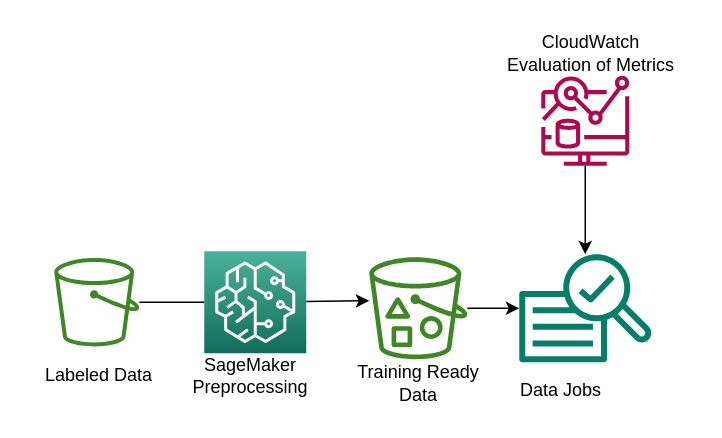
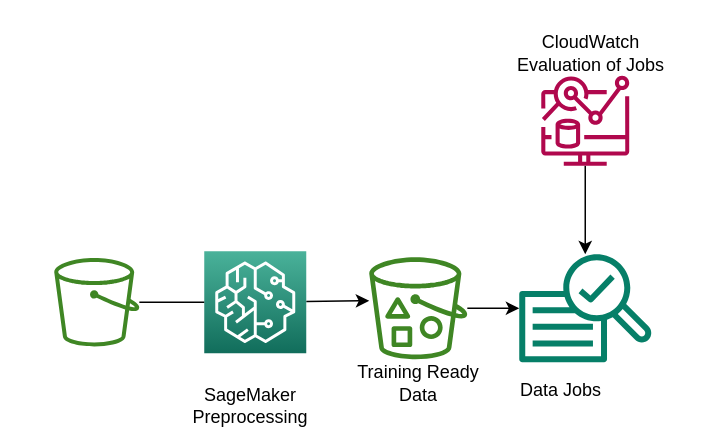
- <mxCell id="15" value="CloudWatch&lt;br&gt;Evaluation of Metrics" style="text;html=1;align=center;verticalAlign=middle;resizable=0;points=[];autosize=1;strokeColor=none;fillColor=none;" vertex="1" parent="1"><mxGeometry x="328.19" y="20" width="130" height="30" as="geometry" /></mxCell>
+ <mxCell id="15" value="CloudWatch&lt;br&gt;Evaluation of Jobs" style="text;html=1;align=center;verticalAlign=middle;resizable=0;points=[];autosize=1;strokeColor=none;fillColor=none;" vertex="1" parent="1"><mxGeometry x="328.19" y="20" width="130" height="30" as="geometry" /></mxCell>
- <mxCell id="3" value="Labeled Data" style="text;html=1;align=center;verticalAlign=middle;resizable=0;points=[];autosize=1;strokeColor=none;fillColor=none;" vertex="1" parent="1"><mxGeometry x="20" y="240" width="90" height="20" as="geometry" /></mxCell>
- <mxCell id="7" value="SageMaker&lt;br&gt;Preprocessing" style="text;html=1;align=center;verticalAlign=middle;resizable=0;points=[];autosize=1;strokeColor=none;fillColor=none;" vertex="1" parent="1"><mxGeometry x="120.5" y="235" width="90" height="30" as="geometry" /></mxCell>
+ <mxCell id="7" value="SageMaker&lt;br&gt;Preprocessing" style="text;html=1;align=center;verticalAlign=middle;resizable=0;points=[];autosize=1;strokeColor=none;fillColor=none;" vertex="1" parent="1"><mxGeometry x="120.5" y="255" width="90" height="30" as="geometry" /></mxCell>
